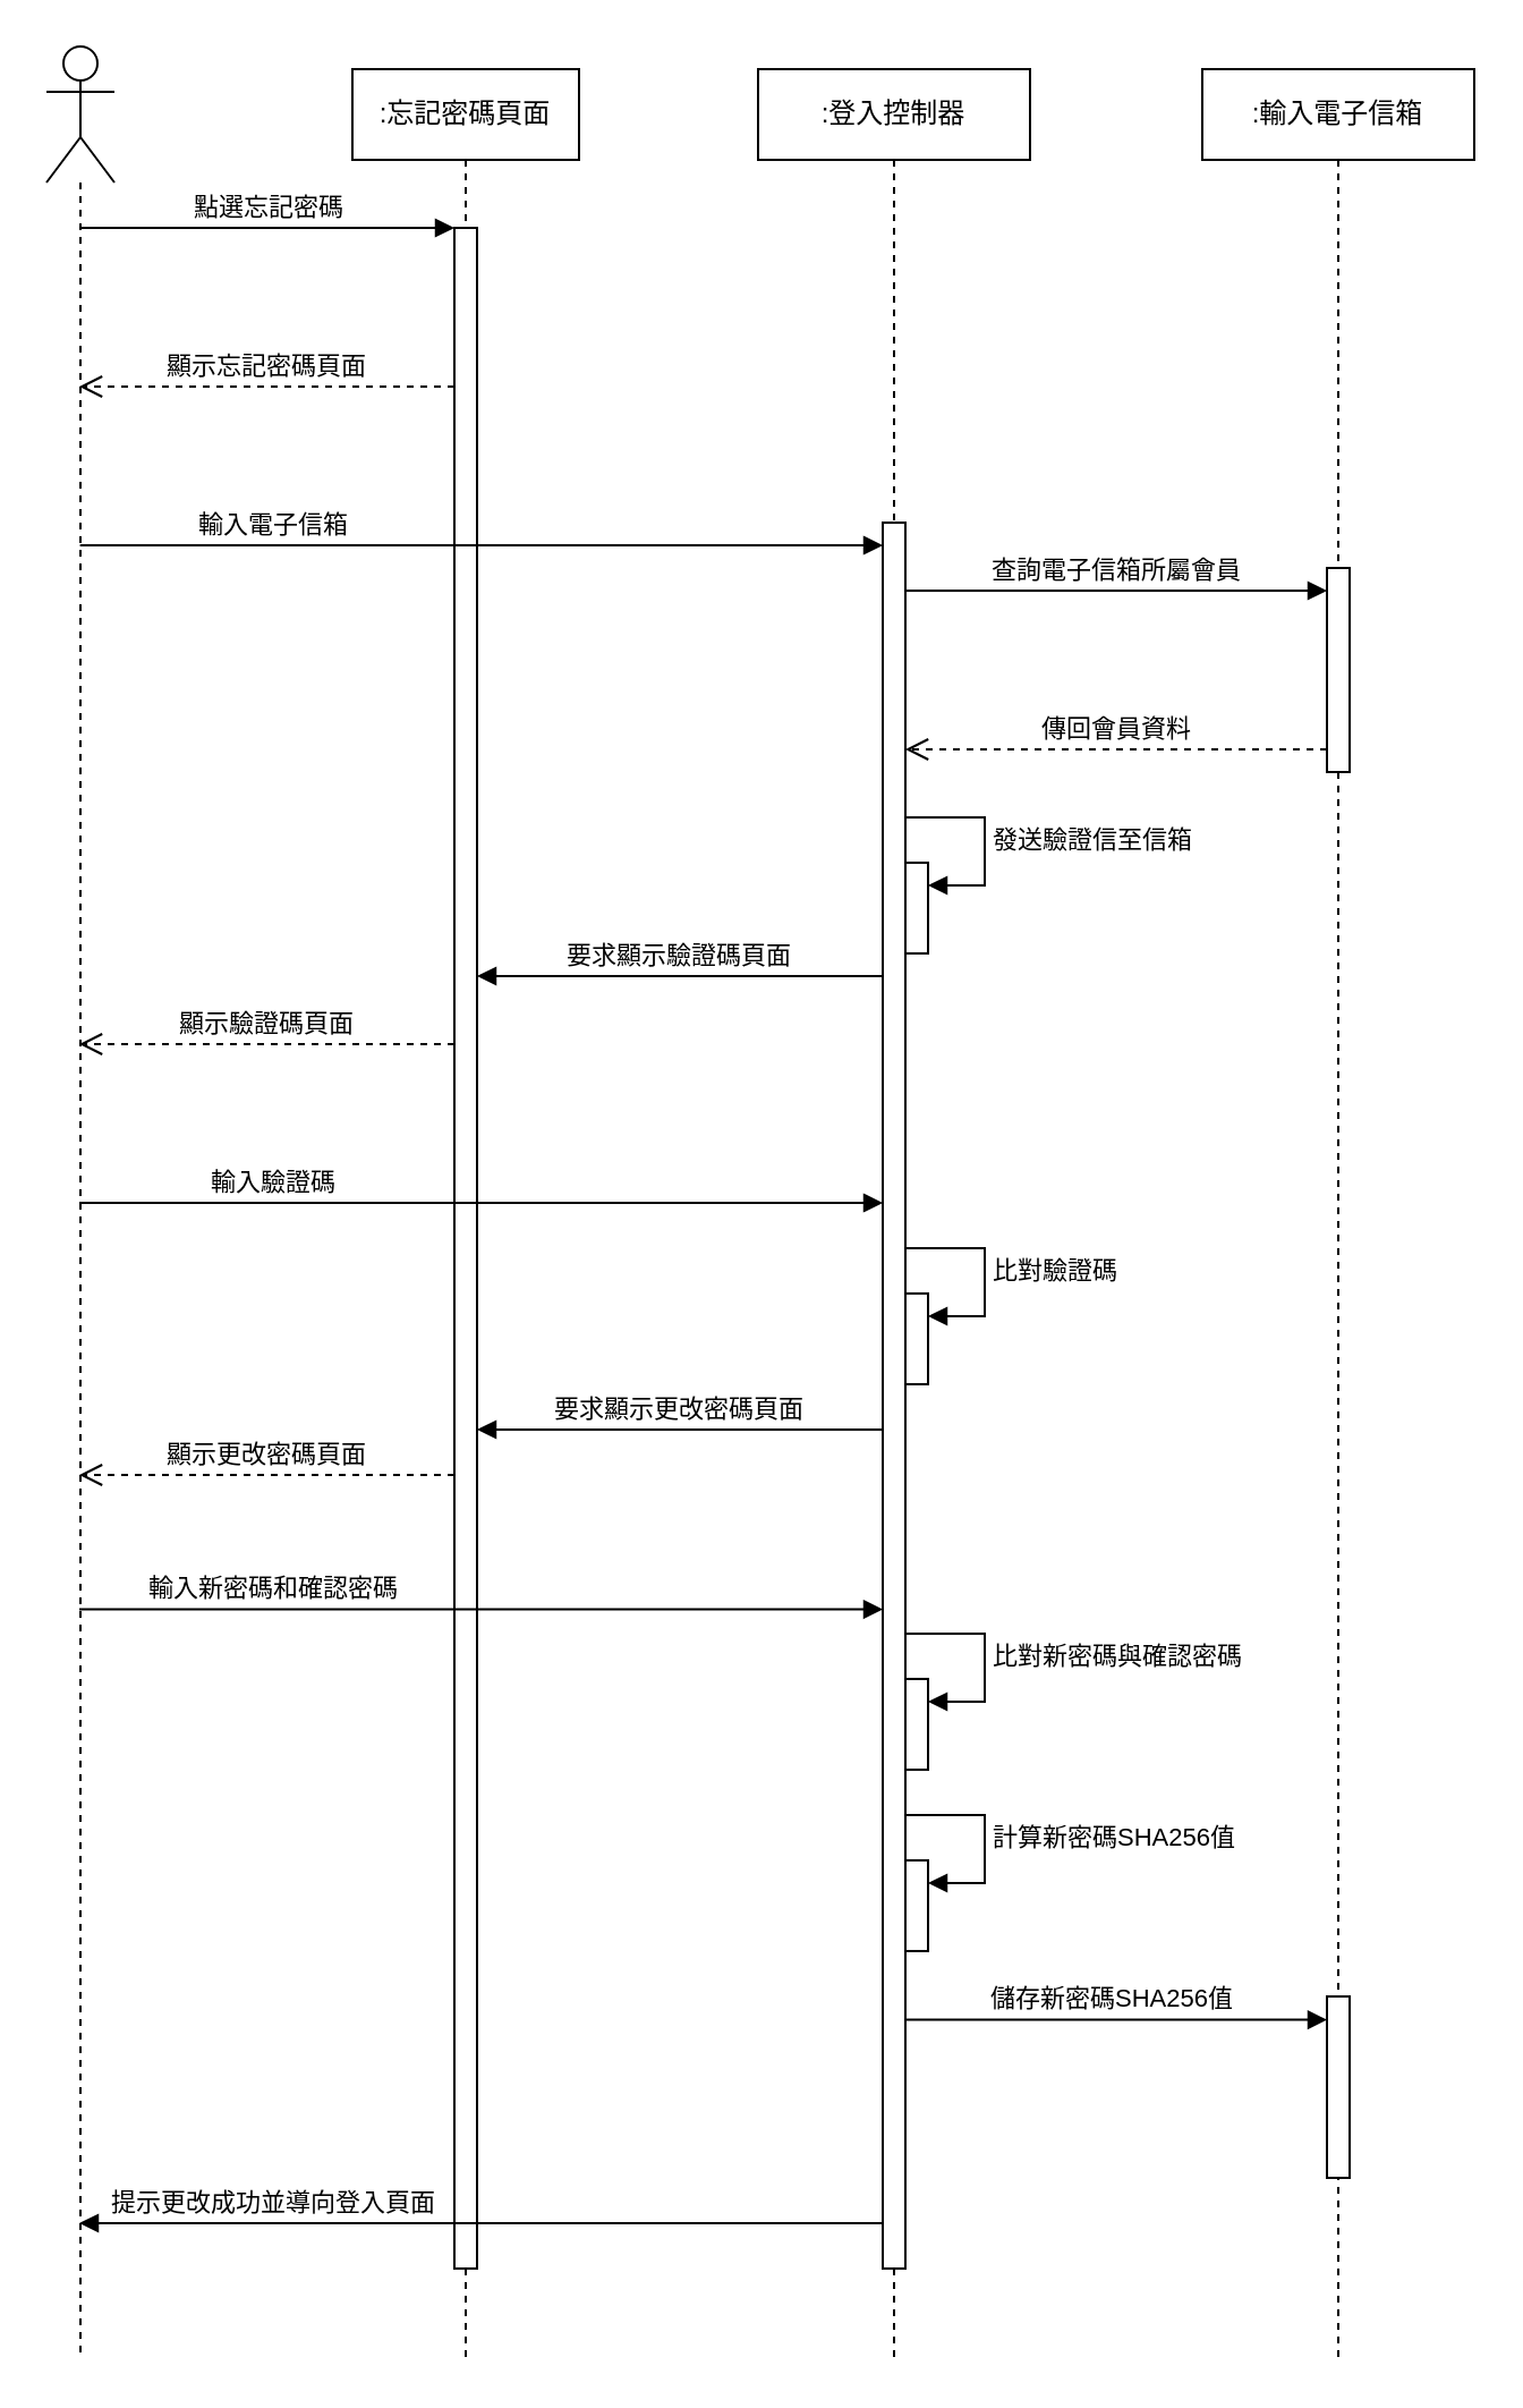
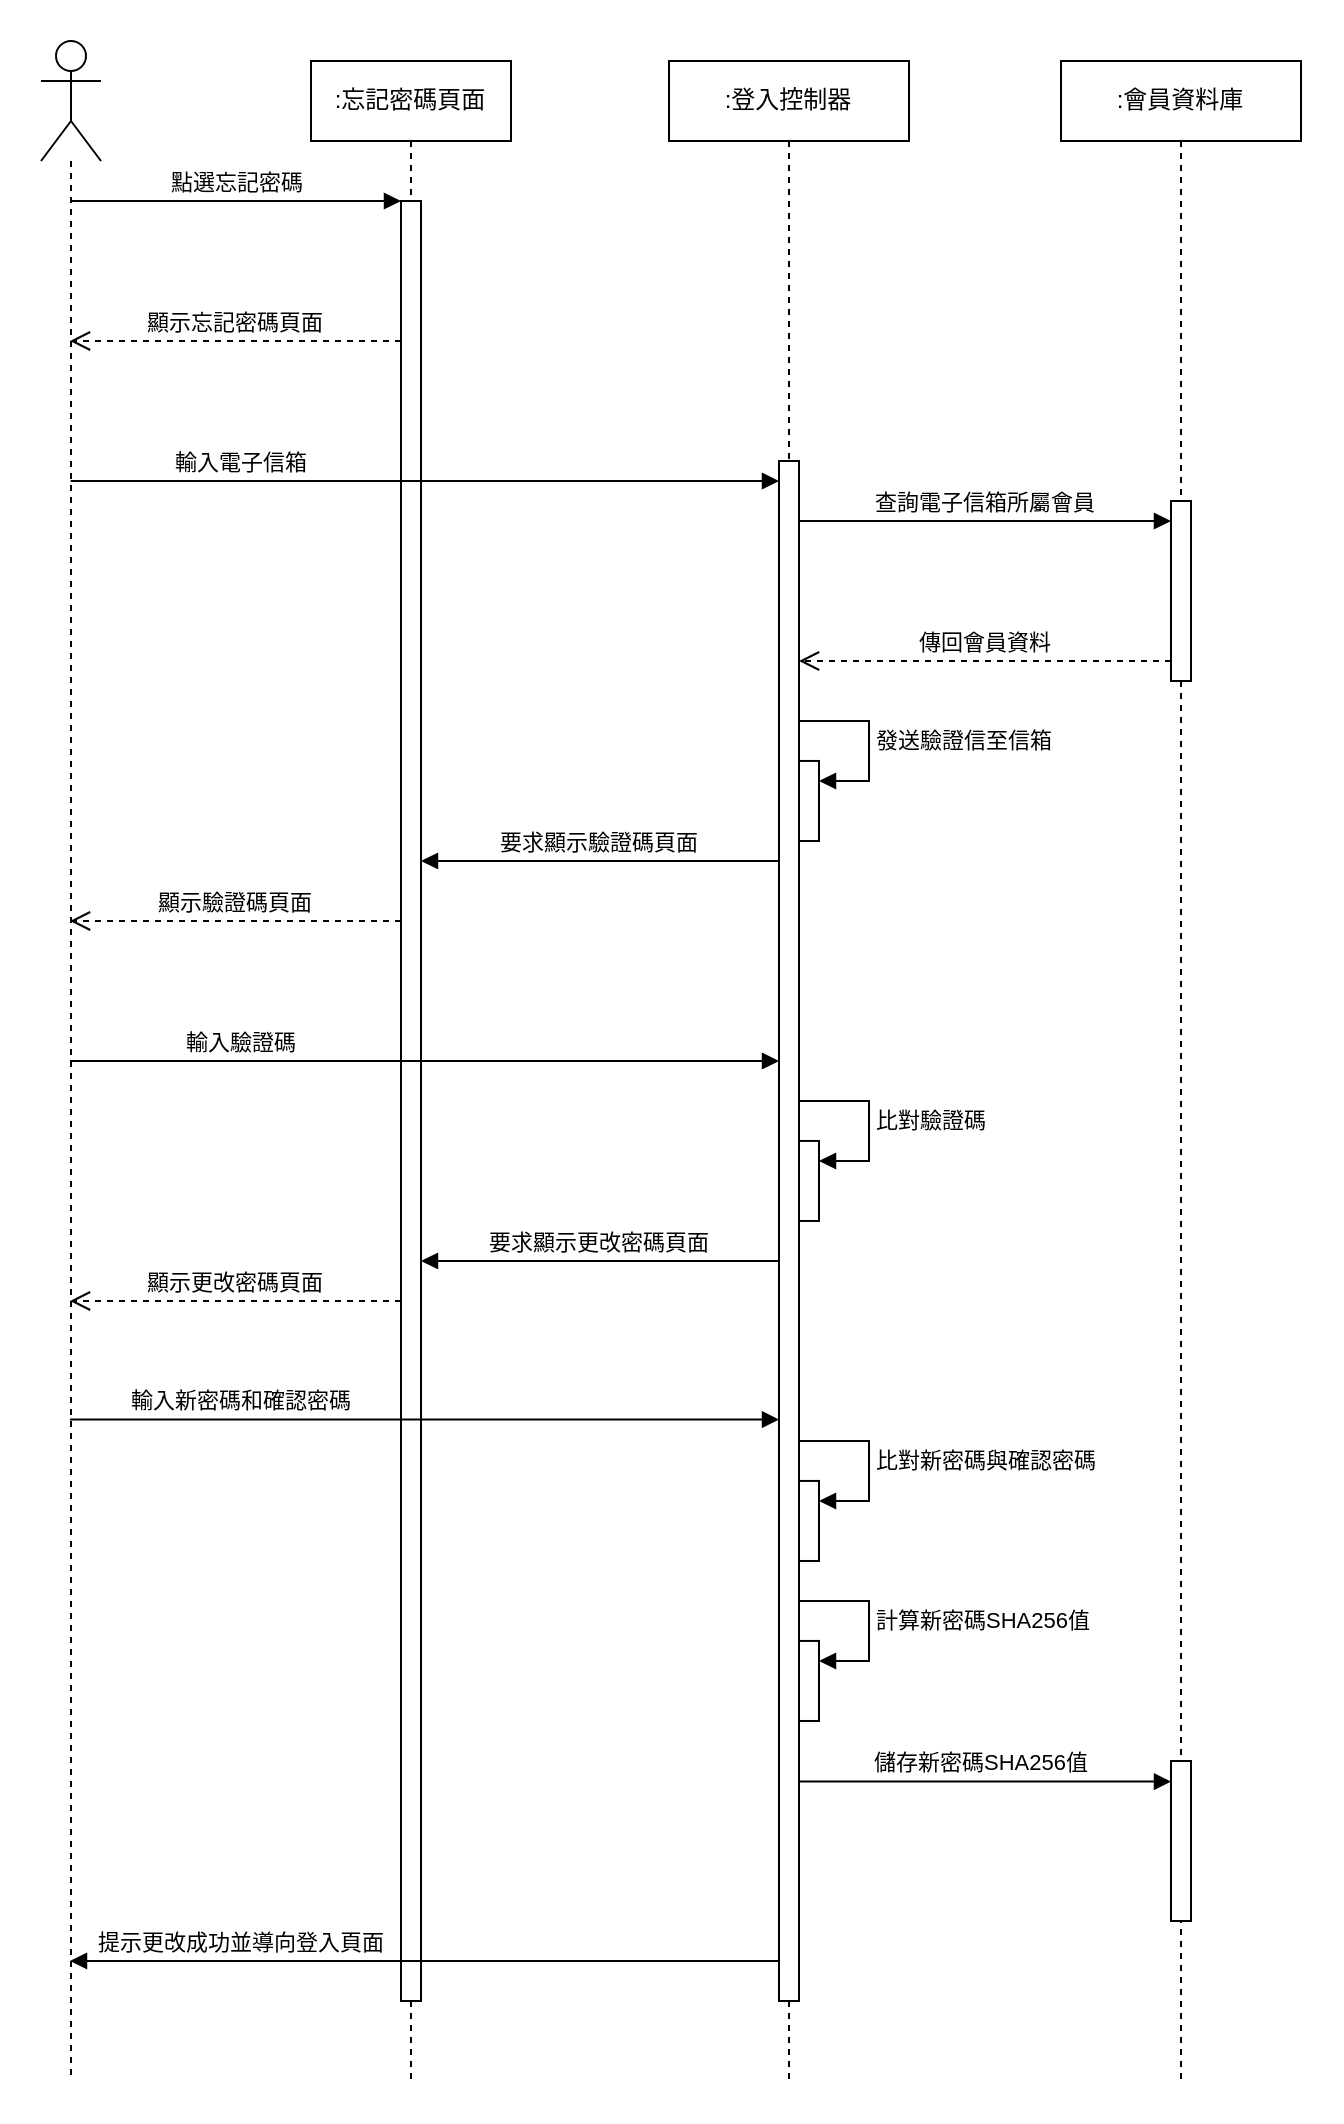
- <mxCell id="18" value=":輸入電子信箱" style="shape=umlLifeline;perimeter=lifelinePerimeter;whiteSpace=wrap;html=1;container=0;dropTarget=0;collapsible=0;recursiveResize=0;outlineConnect=0;portConstraint=eastwest;newEdgeStyle={&quot;edgeStyle&quot;:&quot;elbowEdgeStyle&quot;,&quot;elbow&quot;:&quot;vertical&quot;,&quot;curved&quot;:0,&quot;rounded&quot;:0};" parent="1" vertex="1"><mxGeometry x="530" y="30" width="120" height="1010" as="geometry" /></mxCell>
+ <mxCell id="18" value=":會員資料庫" style="shape=umlLifeline;perimeter=lifelinePerimeter;whiteSpace=wrap;html=1;container=0;dropTarget=0;collapsible=0;recursiveResize=0;outlineConnect=0;portConstraint=eastwest;newEdgeStyle={&quot;edgeStyle&quot;:&quot;elbowEdgeStyle&quot;,&quot;elbow&quot;:&quot;vertical&quot;,&quot;curved&quot;:0,&quot;rounded&quot;:0};" parent="1" vertex="1"><mxGeometry x="530" y="30" width="120" height="1010" as="geometry" /></mxCell>
